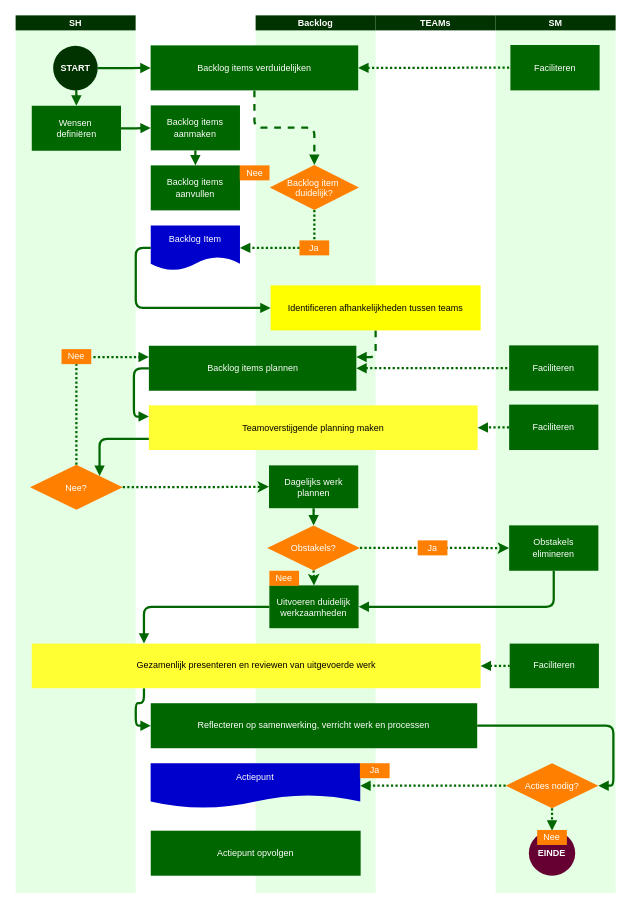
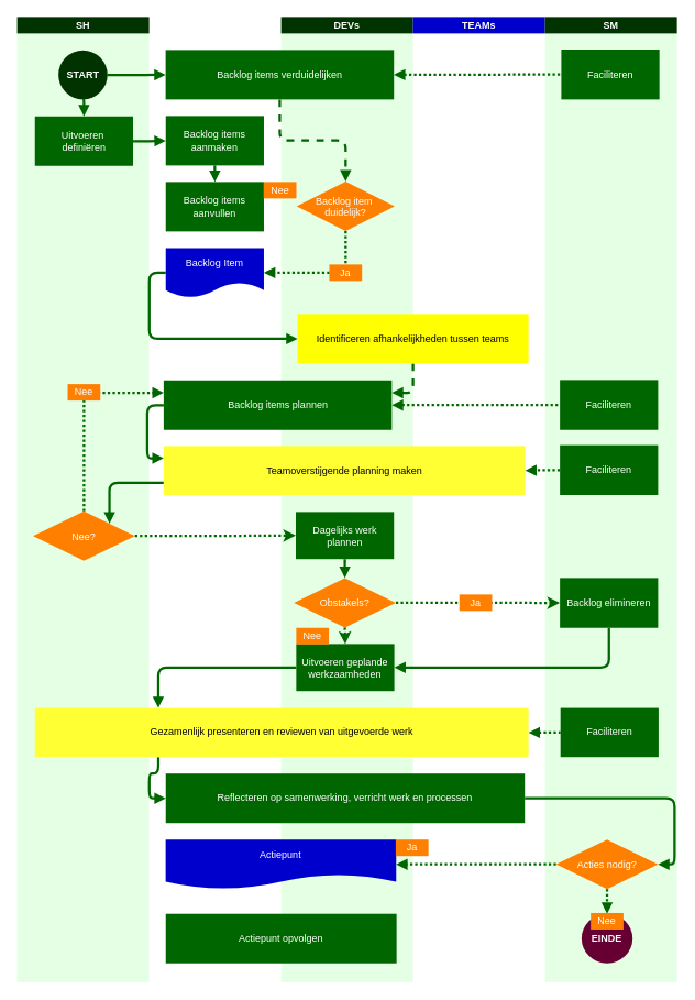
- <mxCell id="6" value="&lt;font style=&quot;color: rgb(255, 255, 255);&quot;&gt;&lt;b&gt;Backlog&lt;/b&gt;&lt;/font&gt;" style="rounded=0;whiteSpace=wrap;html=1;strokeColor=none;fillColor=#003300;" parent="1" vertex="1"><mxGeometry x="340" width="160" height="20" as="geometry" y="20" /></mxCell>
+ <mxCell id="6" value="&lt;font style=&quot;color: rgb(255, 255, 255);&quot;&gt;&lt;b&gt;DEVs&lt;/b&gt;&lt;/font&gt;" style="rounded=0;whiteSpace=wrap;html=1;strokeColor=none;fillColor=#003300;" parent="1" vertex="1"><mxGeometry x="340" width="160" height="20" as="geometry" y="20" /></mxCell>
- <mxCell id="7" value="&lt;font style=&quot;color: rgb(255, 255, 255);&quot;&gt;&lt;b&gt;TEAMs&lt;/b&gt;&lt;/font&gt;" style="rounded=0;whiteSpace=wrap;html=1;strokeColor=none;fillColor=#003300;" parent="1" vertex="1"><mxGeometry x="500" width="160" height="20" as="geometry" y="20" /></mxCell>
+ <mxCell id="7" value="&lt;font style=&quot;color: rgb(255, 255, 255);&quot;&gt;&lt;b&gt;TEAMs&lt;/b&gt;&lt;/font&gt;" style="rounded=0;whiteSpace=wrap;html=1;strokeColor=none;fillColor=#0000cc;" parent="1" vertex="1"><mxGeometry x="500" width="160" height="20" as="geometry" y="20" /></mxCell>
- <mxCell id="9" value="&lt;font face=&quot;Arial, sans-serif&quot;&gt;&lt;span style=&quot;white-space-collapse: preserve;&quot;&gt;Wensen &lt;/span&gt;&lt;/font&gt;&lt;div&gt;&lt;font face=&quot;Arial, sans-serif&quot;&gt;&lt;span style=&quot;white-space-collapse: preserve;&quot;&gt;definiëren&lt;/span&gt;&lt;/font&gt;&lt;/div&gt;" style="whiteSpace=wrap;shadow=0;fontColor=#FFFFFF;fontFamily=Helvetica;fontStyle=0;html=1;fontSize=12;plain-purple;strokeColor=none;fillColor=#006600;gradientColor=none;spacing=6;verticalAlign=middle;" parent="1" vertex="1"><mxGeometry x="41.52" y="140.5" width="118.978" height="60" as="geometry" /></mxCell>
+ <mxCell id="9" value="&lt;font face=&quot;Arial, sans-serif&quot;&gt;&lt;span style=&quot;white-space-collapse: preserve;&quot;&gt;Uitvoeren &lt;/span&gt;&lt;/font&gt;&lt;div&gt;&lt;font face=&quot;Arial, sans-serif&quot;&gt;&lt;span style=&quot;white-space-collapse: preserve;&quot;&gt;definiëren&lt;/span&gt;&lt;/font&gt;&lt;/div&gt;" style="whiteSpace=wrap;shadow=0;fontColor=#FFFFFF;fontFamily=Helvetica;fontStyle=0;html=1;fontSize=12;plain-purple;strokeColor=none;fillColor=#006600;gradientColor=none;spacing=6;verticalAlign=middle;" parent="1" vertex="1"><mxGeometry x="41.52" y="140.5" width="118.978" height="60" as="geometry" /></mxCell>
- <mxCell id="54" value="Obstakels elimineren" style="whiteSpace=wrap;shadow=0;fontColor=#FFFFFF;fontFamily=Helvetica;fontStyle=0;html=1;fontSize=12;plain-purple;strokeColor=none;fillColor=#006600;gradientColor=none;spacing=6;verticalAlign=middle;" parent="1" vertex="1"><mxGeometry x="678.02" y="700" width="118.978" height="60.5" as="geometry" /></mxCell>
+ <mxCell id="54" value="Backlog elimineren" style="whiteSpace=wrap;shadow=0;fontColor=#FFFFFF;fontFamily=Helvetica;fontStyle=0;html=1;fontSize=12;plain-purple;strokeColor=none;fillColor=#006600;gradientColor=none;spacing=6;verticalAlign=middle;" parent="1" vertex="1"><mxGeometry x="678.02" y="700" width="118.978" height="60.5" as="geometry" /></mxCell>
- <mxCell id="16" value="Uitvoeren duidelijk werkzaamheden" style="whiteSpace=wrap;strokeColor=none;fillColor=#006600;shadow=0;fontColor=#FFFFFF;fontFamily=Helvetica;fontStyle=0;html=1;fontSize=12;spacing=6;verticalAlign=middle;fillStyle=auto;" parent="1" vertex="1"><mxGeometry x="358.303" y="780" width="118.978" height="57.12" as="geometry" /></mxCell>
+ <mxCell id="16" value="Uitvoeren geplande werkzaamheden" style="whiteSpace=wrap;strokeColor=none;fillColor=#006600;shadow=0;fontColor=#FFFFFF;fontFamily=Helvetica;fontStyle=0;html=1;fontSize=12;spacing=6;verticalAlign=middle;fillStyle=auto;" parent="1" vertex="1"><mxGeometry x="358.303" y="780" width="118.978" height="57.12" as="geometry" /></mxCell>
